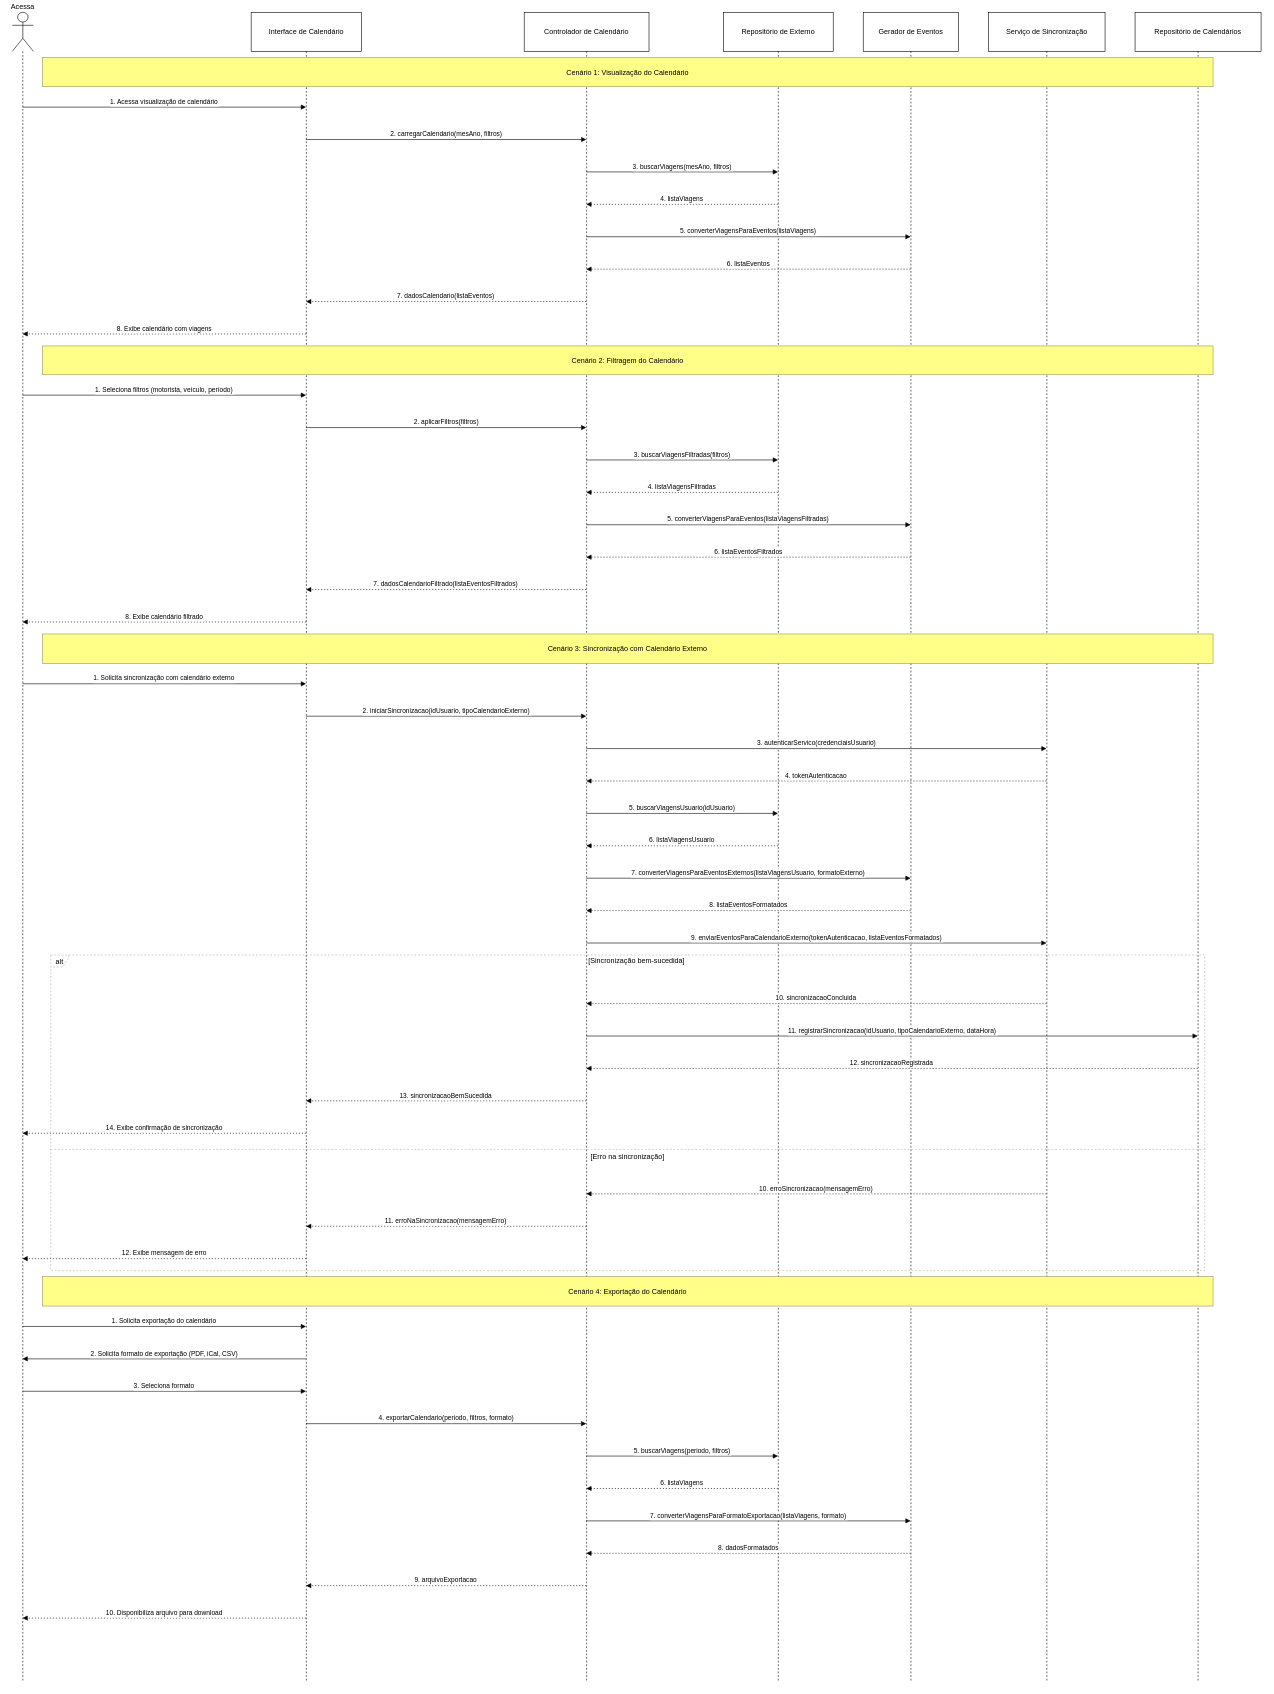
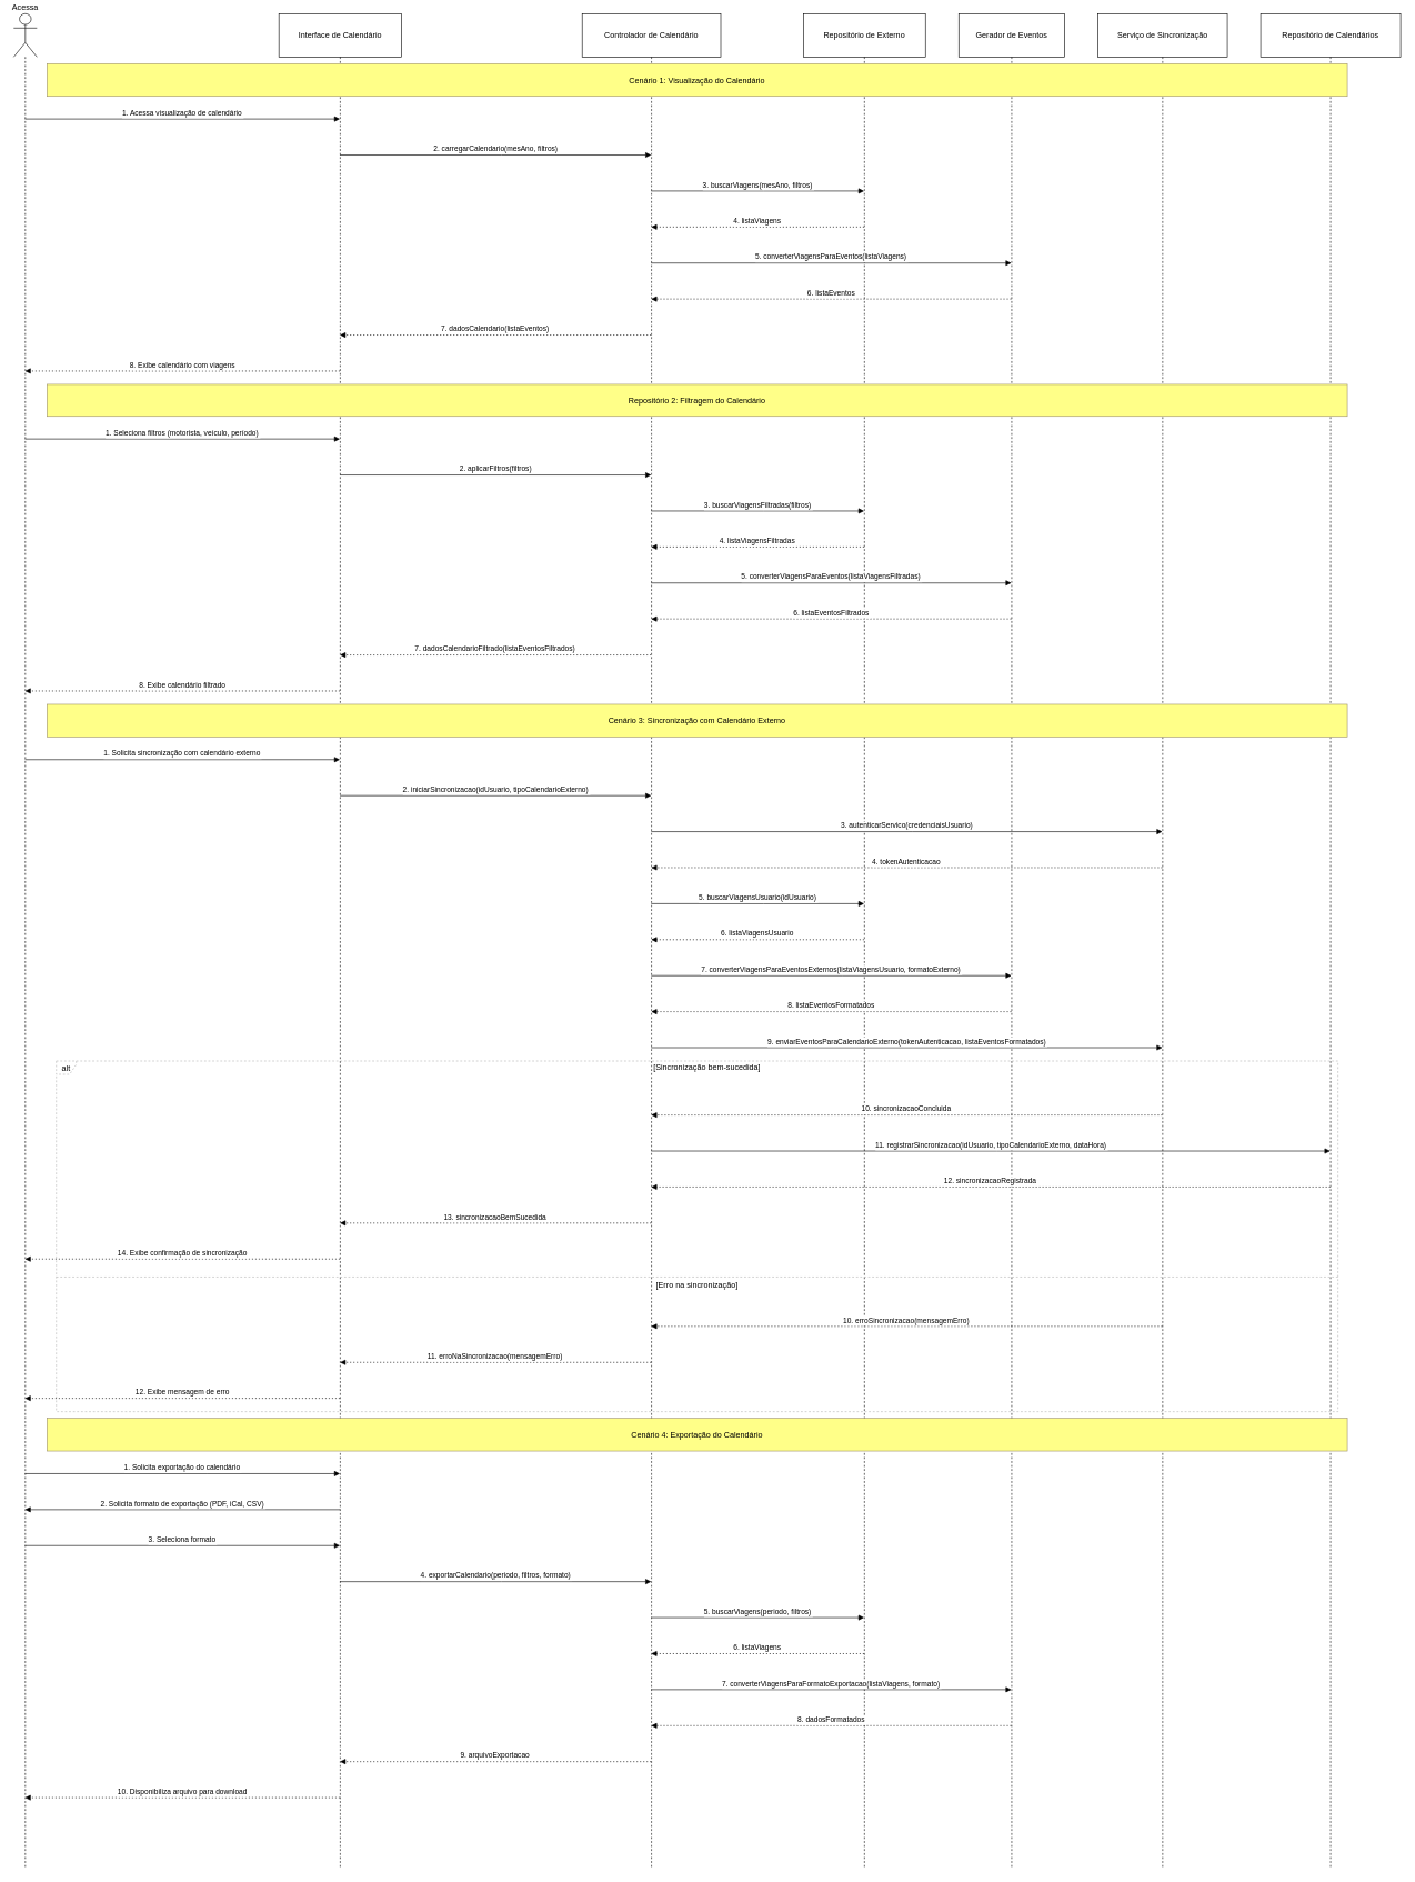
- <mxCell id="56" value="Cenário 2: Filtragem do Calendário" style="fillColor=#ffff88;strokeColor=#9E916F;" vertex="1" parent="1"><mxGeometry x="70" y="576" width="1951" height="48" as="geometry" /></mxCell>
+ <mxCell id="56" value="Repositório 2: Filtragem do Calendário" style="fillColor=#ffff88;strokeColor=#9E916F;" vertex="1" parent="1"><mxGeometry x="70" y="576" width="1951" height="48" as="geometry" /></mxCell>
